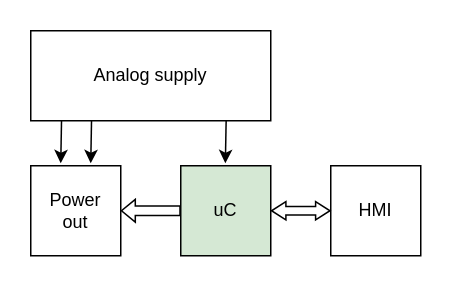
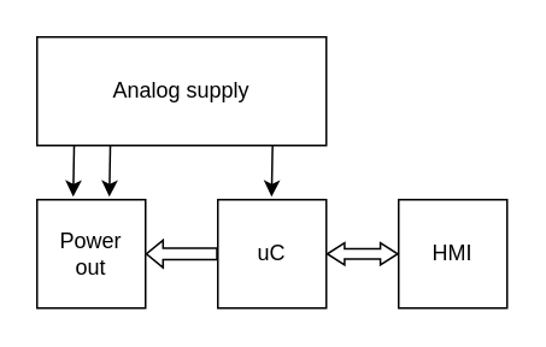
- <mxCell id="4" value="uC" style="rounded=0;whiteSpace=wrap;html=1;fillColor=#d5e8d4;" vertex="1" parent="1"><mxGeometry x="120" y="110" width="60" height="60" as="geometry" /></mxCell>
+ <mxCell id="4" value="uC" style="rounded=0;whiteSpace=wrap;html=1;" vertex="1" parent="1"><mxGeometry x="120" y="110" width="60" height="60" as="geometry" /></mxCell>
